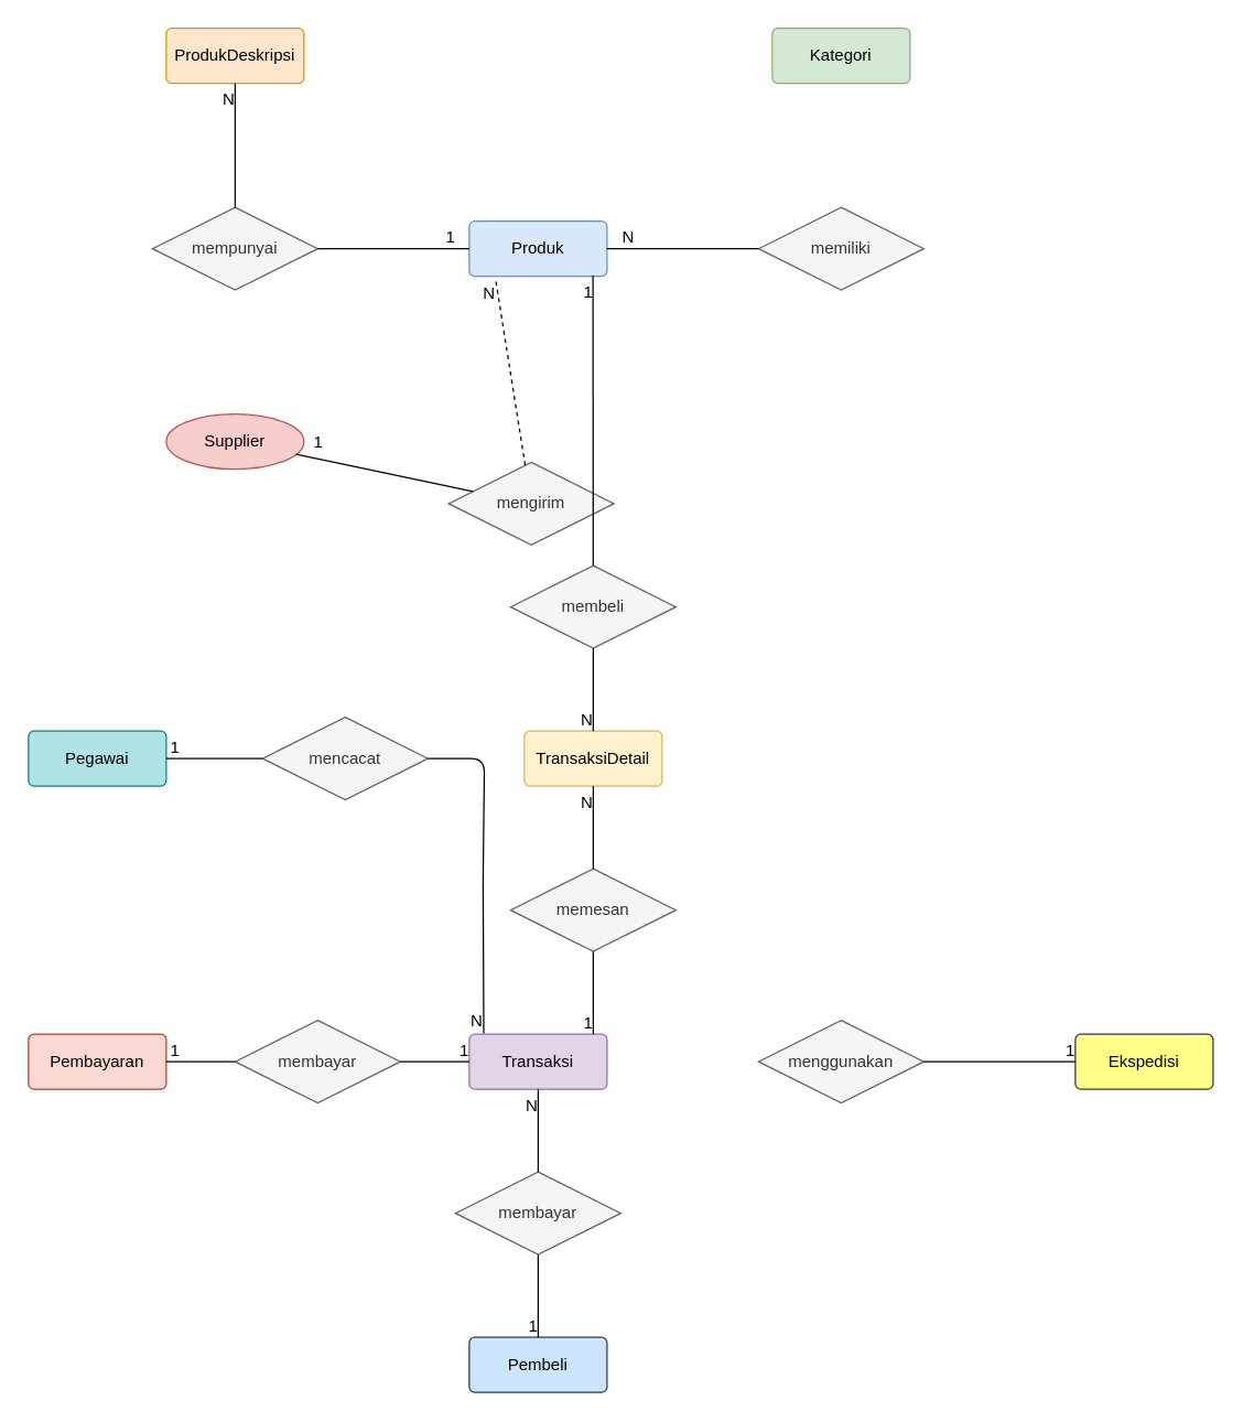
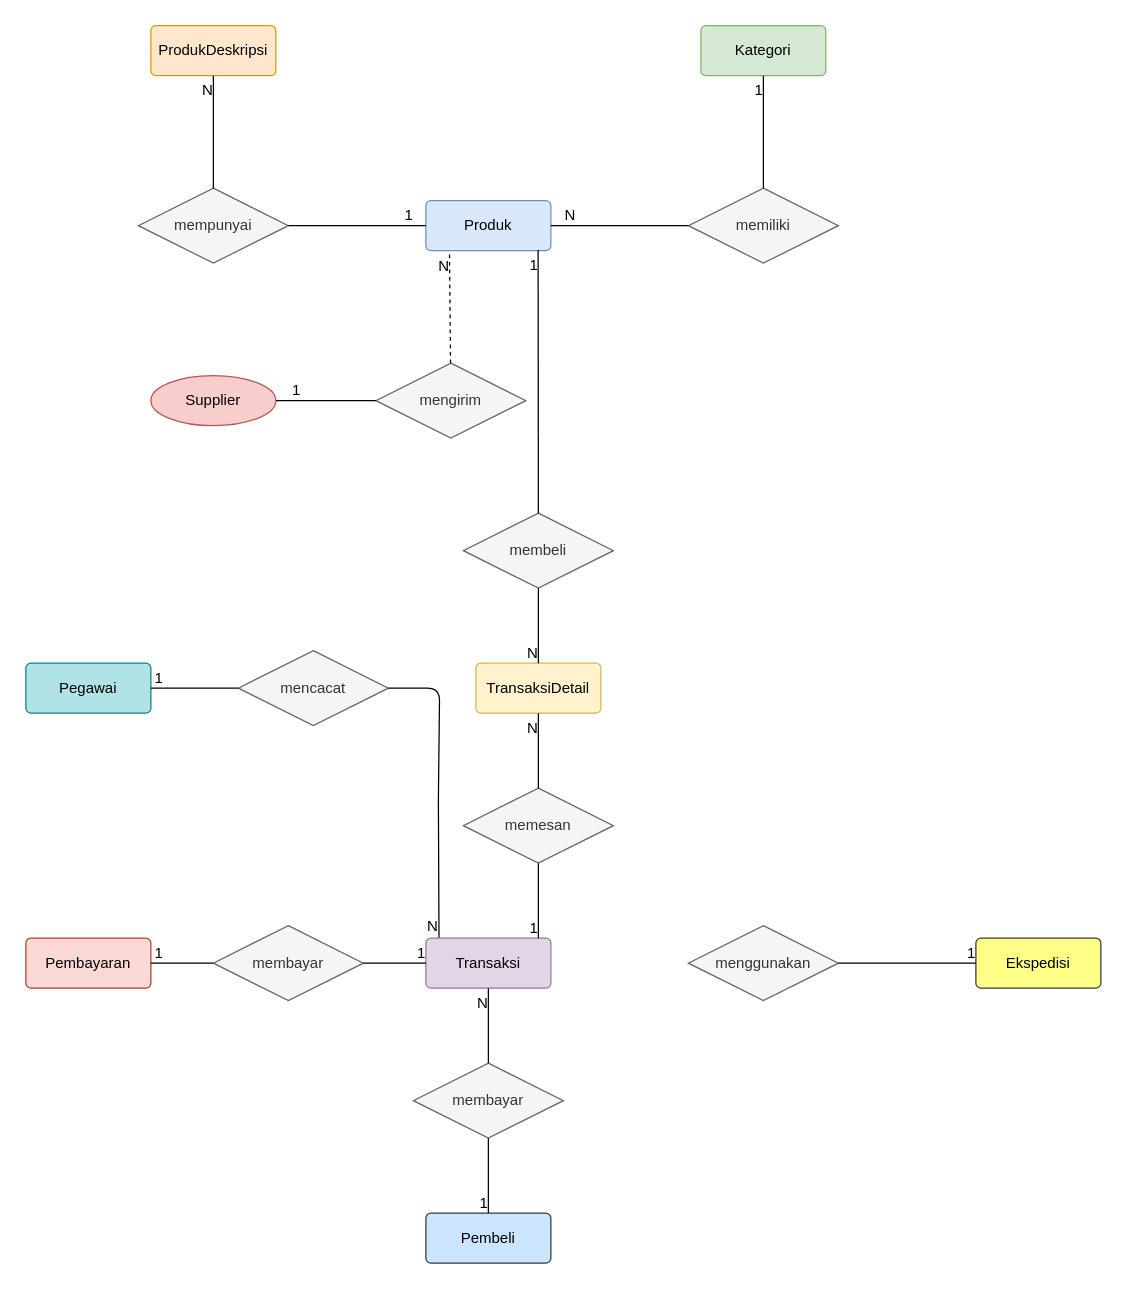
+ <mxCell id="7" value="" style="endArrow=none;html=1;rounded=1;" parent="1" source="3" target="6" edge="1"><mxGeometry relative="1" as="geometry"><mxPoint x="330" y="330" as="sourcePoint" /><mxPoint x="490" y="330" as="targetPoint" /></mxGeometry></mxCell>
+ <mxCell id="8" value="1" style="resizable=0;html=1;align=right;verticalAlign=bottom;" parent="7" connectable="0" vertex="1"><mxGeometry x="1" relative="1" as="geometry"><mxPoint y="20" as="offset" /></mxGeometry></mxCell>
- <mxCell id="16" value="mengirim" style="shape=rhombus;perimeter=rhombusPerimeter;whiteSpace=wrap;html=1;align=center;fillColor=#f5f5f5;fontColor=#333333;strokeColor=#666666;" parent="1" vertex="1"><mxGeometry x="325" y="335" width="120" height="60" as="geometry" /></mxCell>
+ <mxCell id="16" value="mengirim" style="shape=rhombus;perimeter=rhombusPerimeter;whiteSpace=wrap;html=1;align=center;fillColor=#f5f5f5;fontColor=#333333;strokeColor=#666666;" parent="1" vertex="1"><mxGeometry x="300" y="290" width="120" height="60" as="geometry" /></mxCell>
